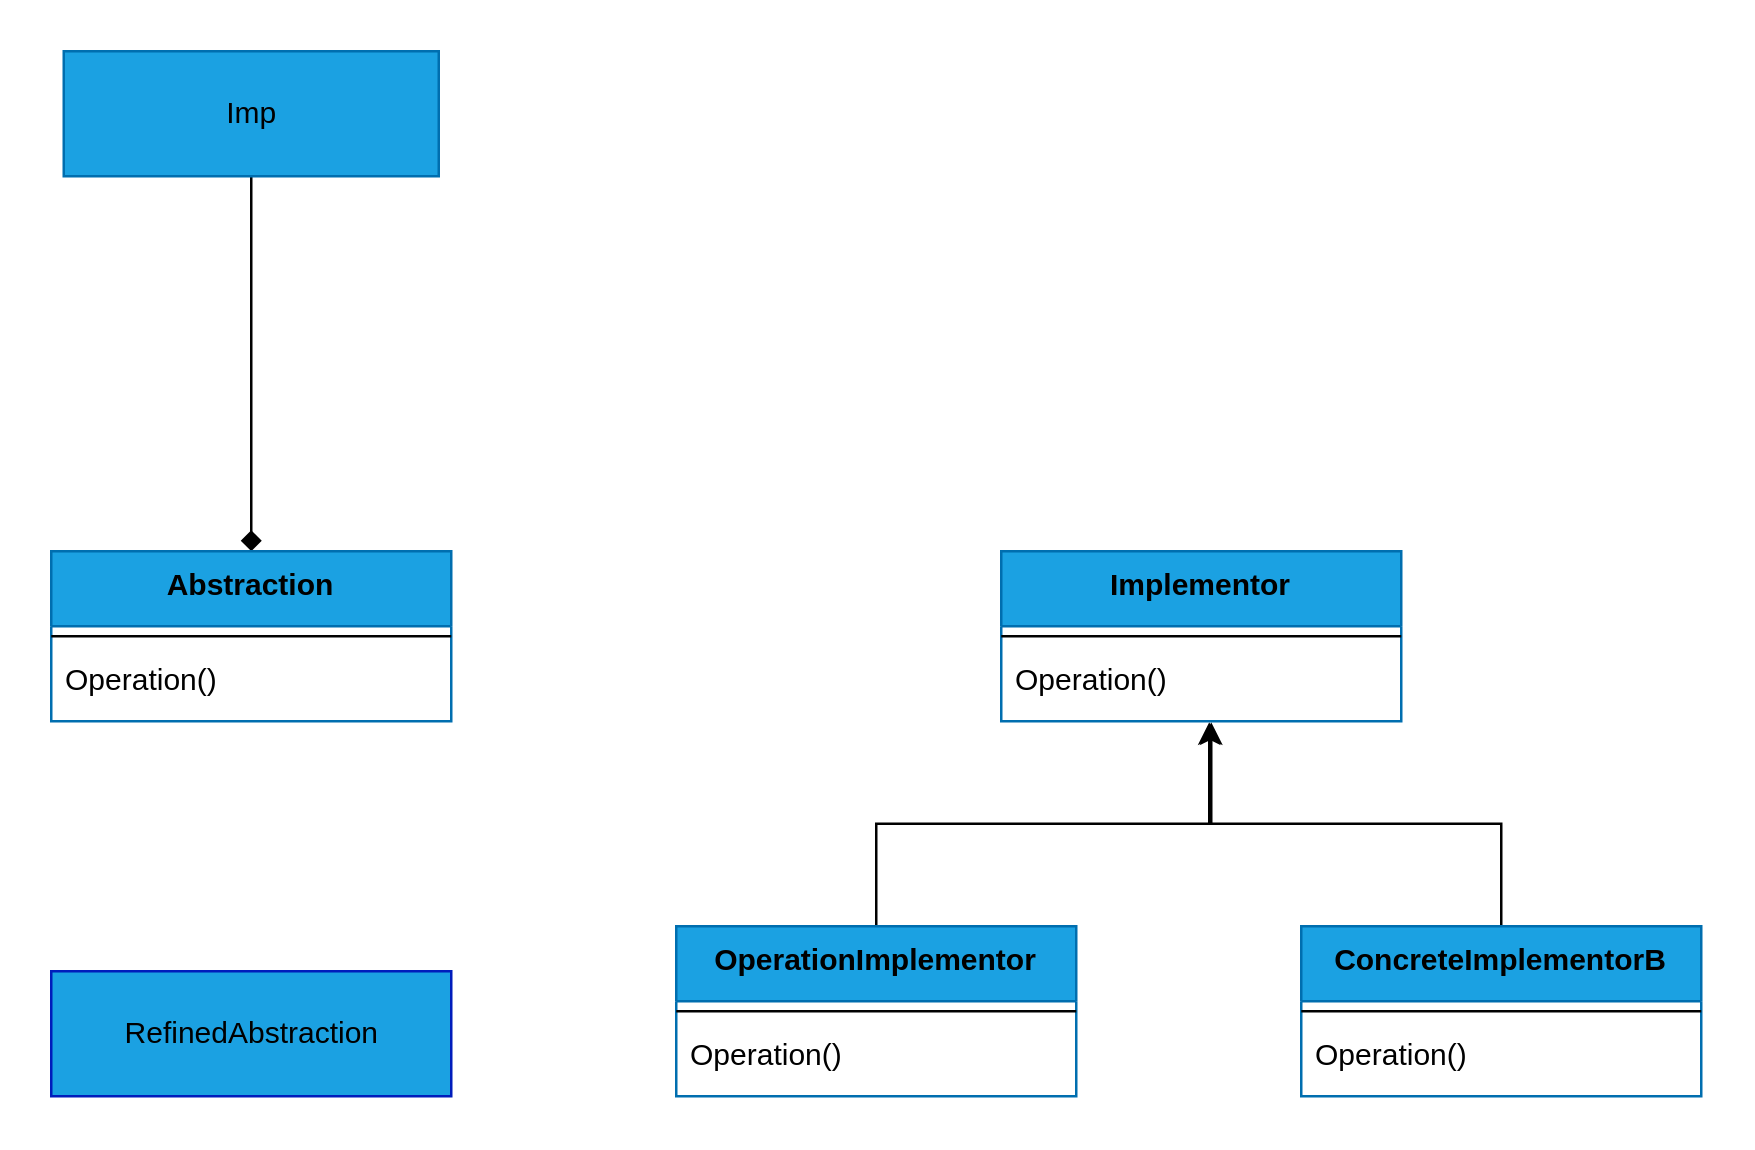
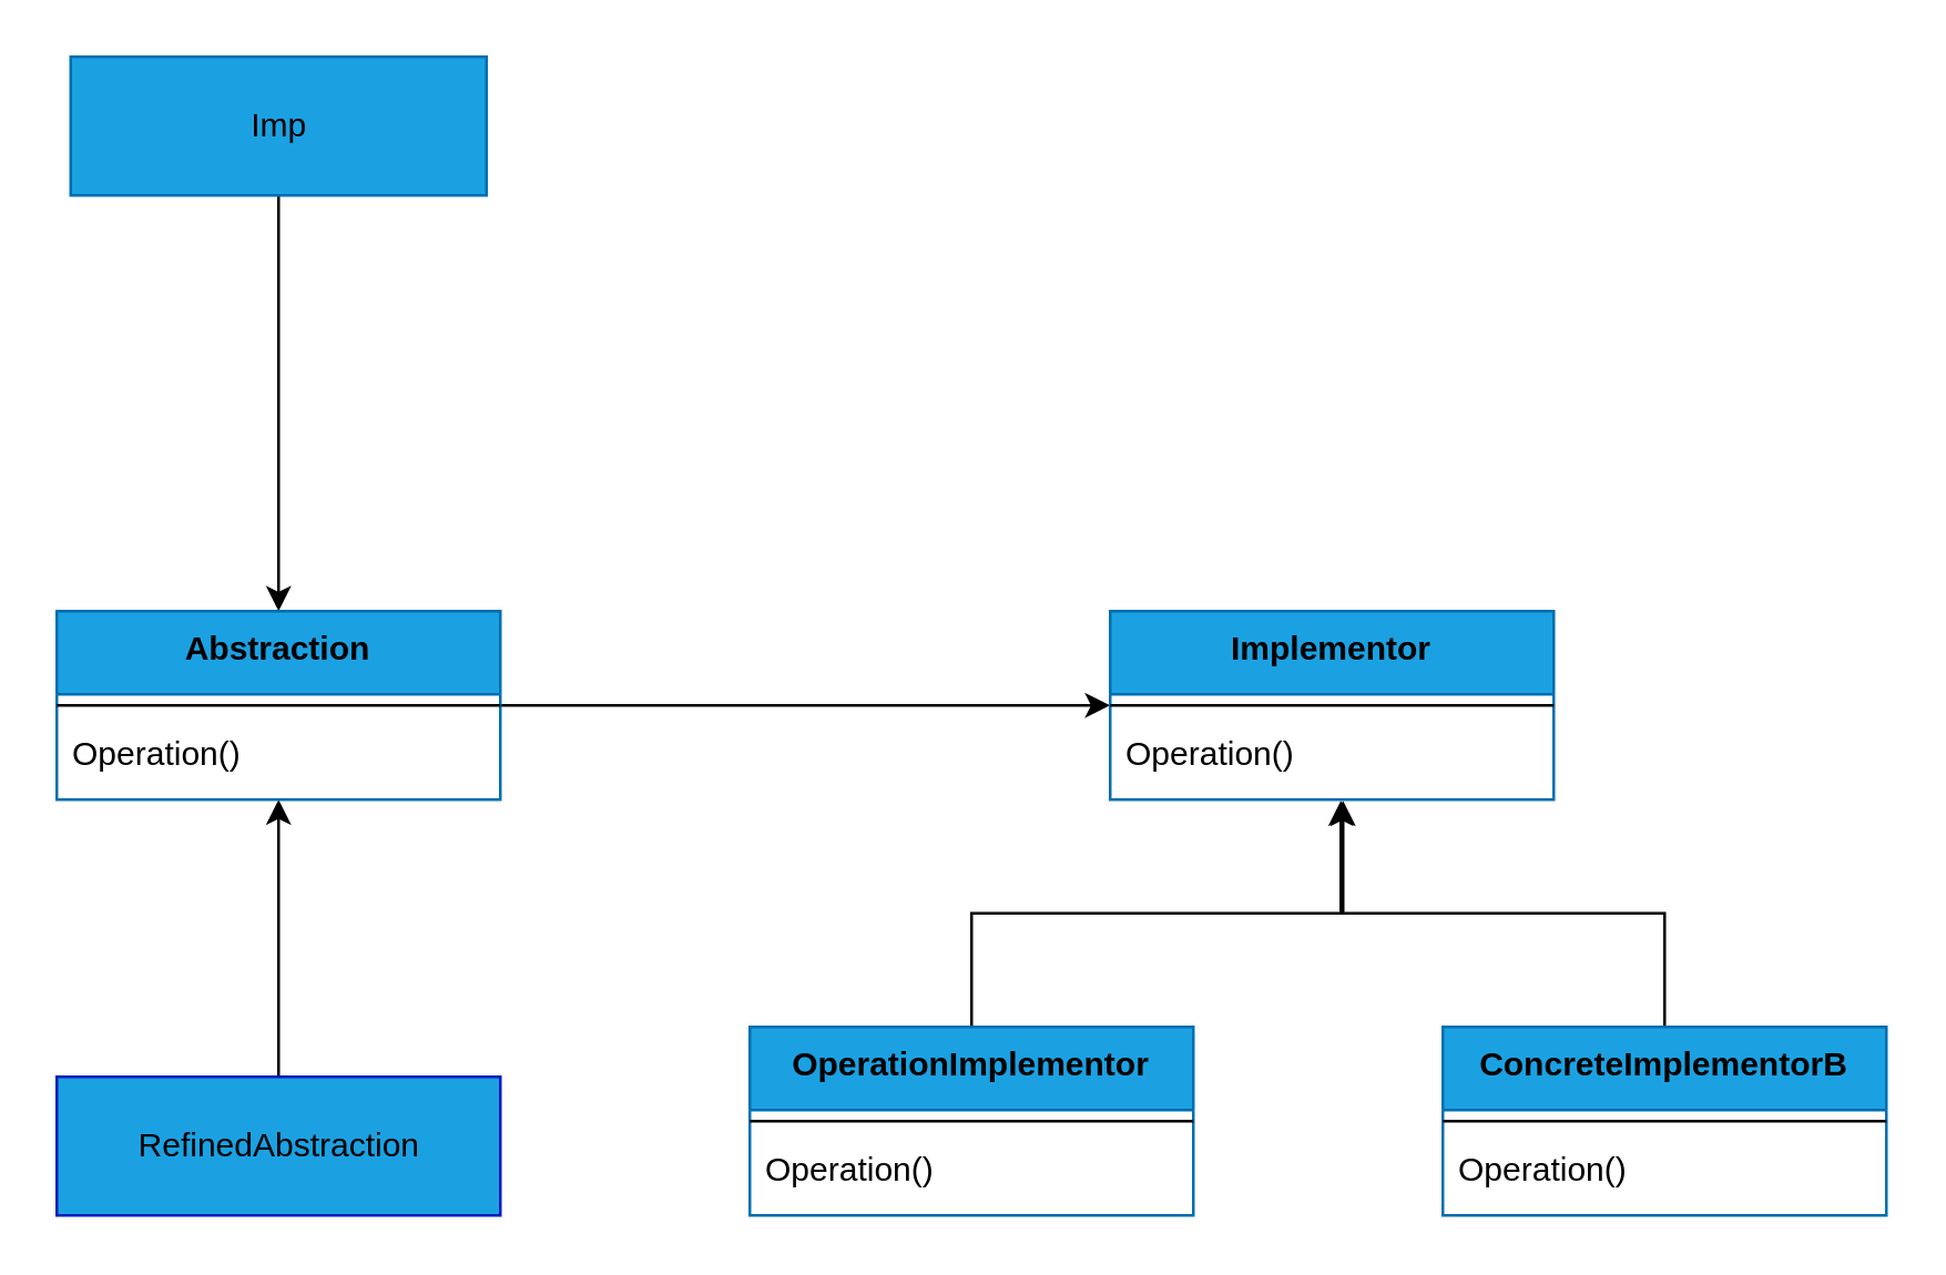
- <mxCell id="2" style="edgeStyle=orthogonalEdgeStyle;rounded=0;orthogonalLoop=1;jettySize=auto;html=1;entryX=0.5;entryY=0;entryDx=0;entryDy=0;fontColor=#000000;endArrow=diamond;" edge="1" parent="1" source="3" target="9"><mxGeometry relative="1" as="geometry" /></mxCell>
+ <mxCell id="2" style="edgeStyle=orthogonalEdgeStyle;rounded=0;orthogonalLoop=1;jettySize=auto;html=1;entryX=0.5;entryY=0;entryDx=0;entryDy=0;fontColor=#000000;" edge="1" parent="1" source="3" target="9"><mxGeometry relative="1" as="geometry" /></mxCell>
+ <mxCell id="4" style="edgeStyle=orthogonalEdgeStyle;rounded=0;orthogonalLoop=1;jettySize=auto;html=1;entryX=0;entryY=0.5;entryDx=0;entryDy=0;fontColor=#000000;" edge="1" parent="1" source="9" target="12"><mxGeometry relative="1" as="geometry" /></mxCell>
+ <mxCell id="5" style="edgeStyle=orthogonalEdgeStyle;rounded=0;orthogonalLoop=1;jettySize=auto;html=1;fontColor=#000000;" edge="1" parent="1" source="6" target="9"><mxGeometry relative="1" as="geometry" /></mxCell>
